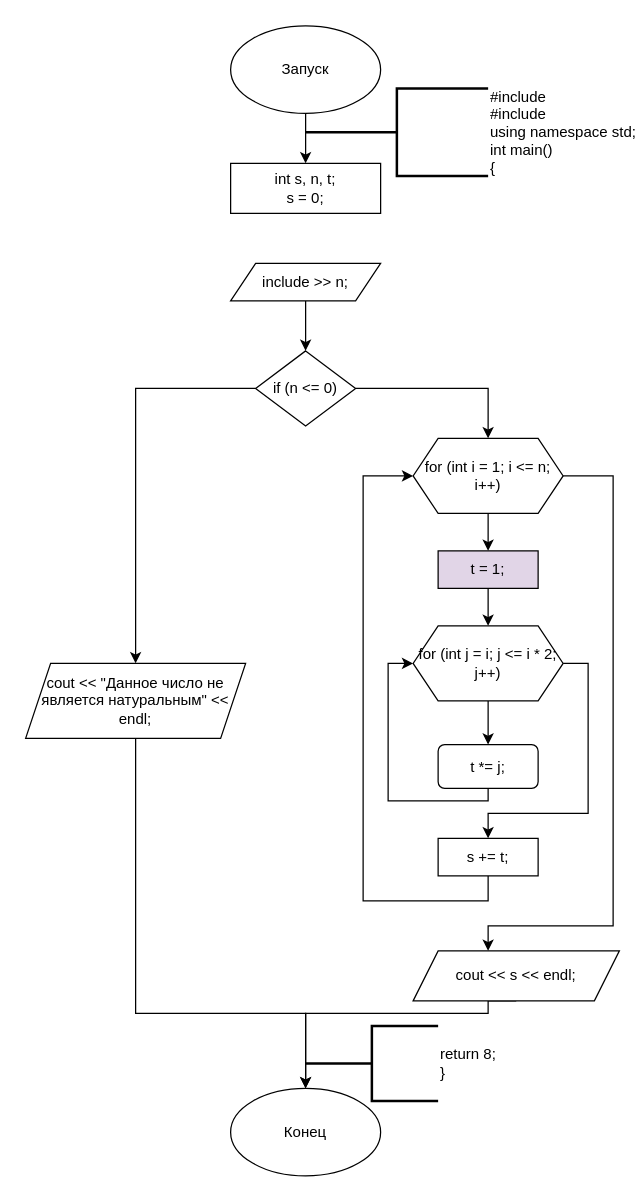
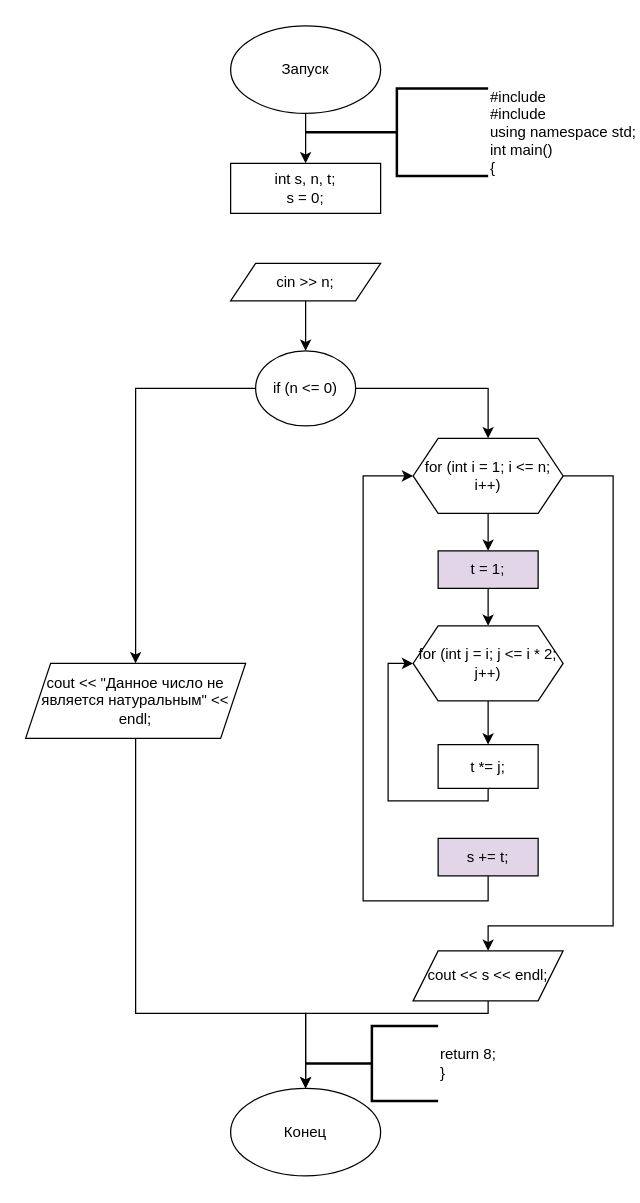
- <mxCell id="6" value="include &gt;&gt; n;" style="shape=parallelogram;perimeter=parallelogramPerimeter;whiteSpace=wrap;html=1;fixedSize=1;rounded=0;" vertex="1" parent="1"><mxGeometry x="184" y="210" width="120" height="30" as="geometry" /></mxCell>
+ <mxCell id="6" value="cin &gt;&gt; n;" style="shape=parallelogram;perimeter=parallelogramPerimeter;whiteSpace=wrap;html=1;fixedSize=1;rounded=0;" vertex="1" parent="1"><mxGeometry x="184" y="210" width="120" height="30" as="geometry" /></mxCell>
- <mxCell id="9" value="if (n &lt;= 0)" style="rhombus;whiteSpace=wrap;html=1;rounded=0;" vertex="1" parent="1"><mxGeometry x="204" y="280" width="80" height="60" as="geometry" /></mxCell>
+ <mxCell id="9" value="if (n &lt;= 0)" style="ellipse;whiteSpace=wrap;html=1;" vertex="1" parent="1"><mxGeometry x="204" y="280" width="80" height="60" as="geometry" /></mxCell>
- <mxCell id="21" value="t *= j;" style="whiteSpace=wrap;html=1;rounded=1;" vertex="1" parent="1"><mxGeometry x="350" y="595" width="80" height="35" as="geometry" /></mxCell>
+ <mxCell id="21" value="t *= j;" style="whiteSpace=wrap;html=1;rounded=0;" vertex="1" parent="1"><mxGeometry x="350" y="595" width="80" height="35" as="geometry" /></mxCell>
- <mxCell id="18" style="edgeStyle=orthogonalEdgeStyle;rounded=0;orthogonalLoop=1;jettySize=auto;html=1;exitX=1;exitY=0.5;exitDx=0;exitDy=0;" edge="1" parent="1" source="19" target="23"><mxGeometry relative="1" as="geometry"><mxPoint x="390" y="670" as="targetPoint" /><Array as="points"><mxPoint x="470" y="530" /><mxPoint x="470" y="650" /><mxPoint x="390" y="650" /></Array></mxGeometry></mxCell>
- <mxCell id="23" value="s += t;" style="rounded=0;whiteSpace=wrap;html=1;" vertex="1" parent="1"><mxGeometry x="350" y="670" width="80" height="30" as="geometry" /></mxCell>
+ <mxCell id="23" value="s += t;" style="rounded=0;whiteSpace=wrap;html=1;fillColor=#e1d5e7;" vertex="1" parent="1"><mxGeometry x="350" y="670" width="80" height="30" as="geometry" /></mxCell>
- <mxCell id="25" value="cout &lt;&lt; s &lt;&lt; endl;" style="shape=parallelogram;perimeter=parallelogramPerimeter;whiteSpace=wrap;html=1;fixedSize=1;" vertex="1" parent="1"><mxGeometry x="330" y="760" width="165" height="40" as="geometry" /></mxCell>
+ <mxCell id="25" value="cout &lt;&lt; s &lt;&lt; endl;" style="shape=parallelogram;perimeter=parallelogramPerimeter;whiteSpace=wrap;html=1;fixedSize=1;" vertex="1" parent="1"><mxGeometry x="330" y="760" width="120" height="40" as="geometry" /></mxCell>
